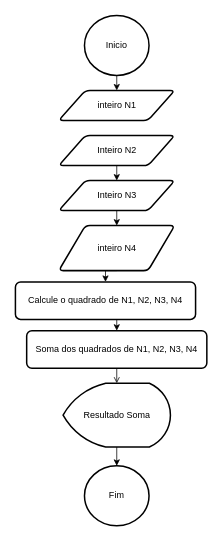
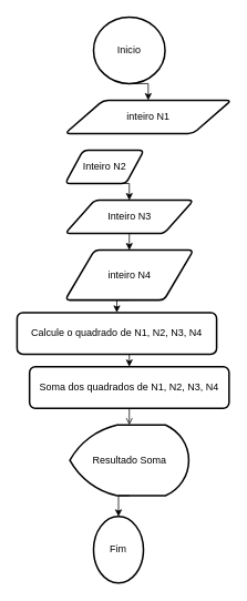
- <mxCell id="5" value="inteiro N1" style="shape=parallelogram;html=1;strokeWidth=2;perimeter=parallelogramPerimeter;whiteSpace=wrap;rounded=1;arcSize=12;size=0.23;" vertex="1" parent="1"><mxGeometry x="77.75" y="120" width="154.5" height="40" as="geometry" /></mxCell>
+ <mxCell id="5" value="inteiro N1" style="shape=parallelogram;html=1;strokeWidth=2;perimeter=parallelogramPerimeter;whiteSpace=wrap;rounded=1;arcSize=12;size=0.23;" vertex="1" parent="1"><mxGeometry x="77.75" y="120" width="200" height="40" as="geometry" /></mxCell>
- <mxCell id="7" value="Inteiro N2" style="shape=parallelogram;html=1;strokeWidth=2;perimeter=parallelogramPerimeter;whiteSpace=wrap;rounded=1;arcSize=12;size=0.23;" vertex="1" parent="1"><mxGeometry x="77.75" y="180" width="154.5" height="40" as="geometry" /></mxCell>
+ <mxCell id="7" value="Inteiro N2" style="shape=parallelogram;html=1;strokeWidth=2;perimeter=parallelogramPerimeter;whiteSpace=wrap;rounded=1;arcSize=12;size=0.23;" vertex="1" parent="1"><mxGeometry x="77.75" y="180" width="95" height="40" as="geometry" /></mxCell>
- <mxCell id="4" value="Fim" style="strokeWidth=2;html=1;shape=mxgraph.flowchart.start_2;whiteSpace=wrap;" vertex="1" parent="1"><mxGeometry x="112" y="620" width="86" height="80" as="geometry" /></mxCell>
+ <mxCell id="4" value="Fim" style="strokeWidth=2;html=1;shape=mxgraph.flowchart.start_2;whiteSpace=wrap;" vertex="1" parent="1"><mxGeometry x="112" y="620" width="60" height="80" as="geometry" /></mxCell>
